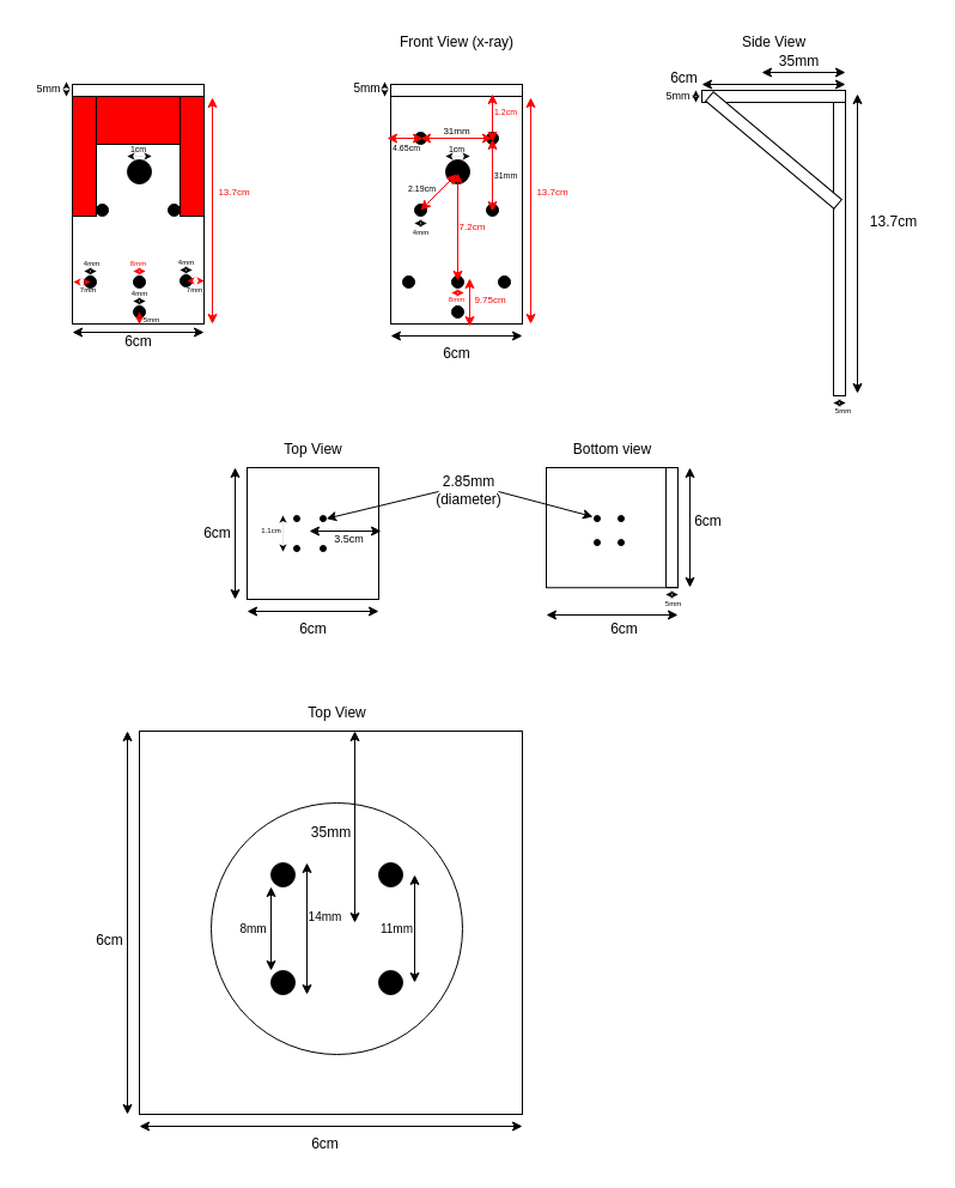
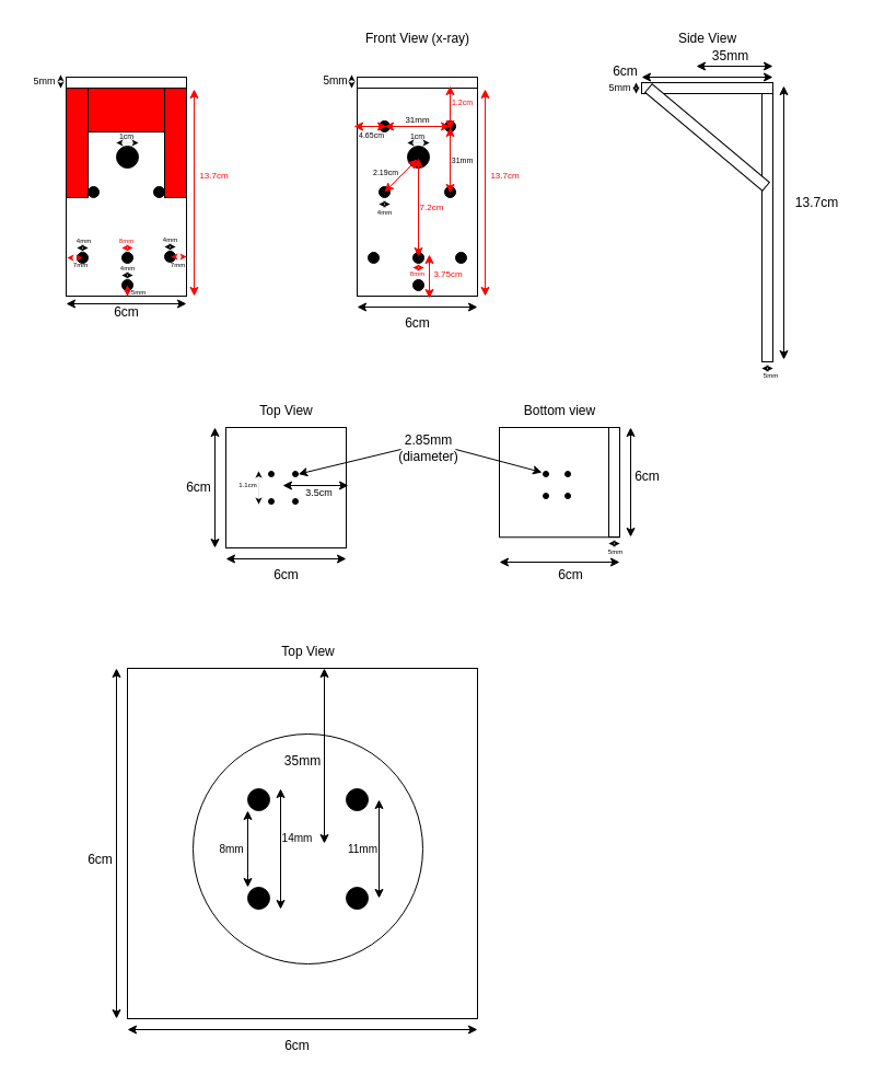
- <mxCell id="92" value="9.75cm" style="text;html=1;align=center;verticalAlign=middle;resizable=0;points=[];autosize=1;strokeColor=none;fillColor=none;fontSize=8;fontColor=#FF0000;" parent="1" vertex="1"><mxGeometry x="384" y="240" width="50" height="20" as="geometry" /></mxCell>
+ <mxCell id="92" value="3.75cm" style="text;html=1;align=center;verticalAlign=middle;resizable=0;points=[];autosize=1;strokeColor=none;fillColor=none;fontSize=8;fontColor=#FF0000;" parent="1" vertex="1"><mxGeometry x="384" y="240" width="50" height="20" as="geometry" /></mxCell>
